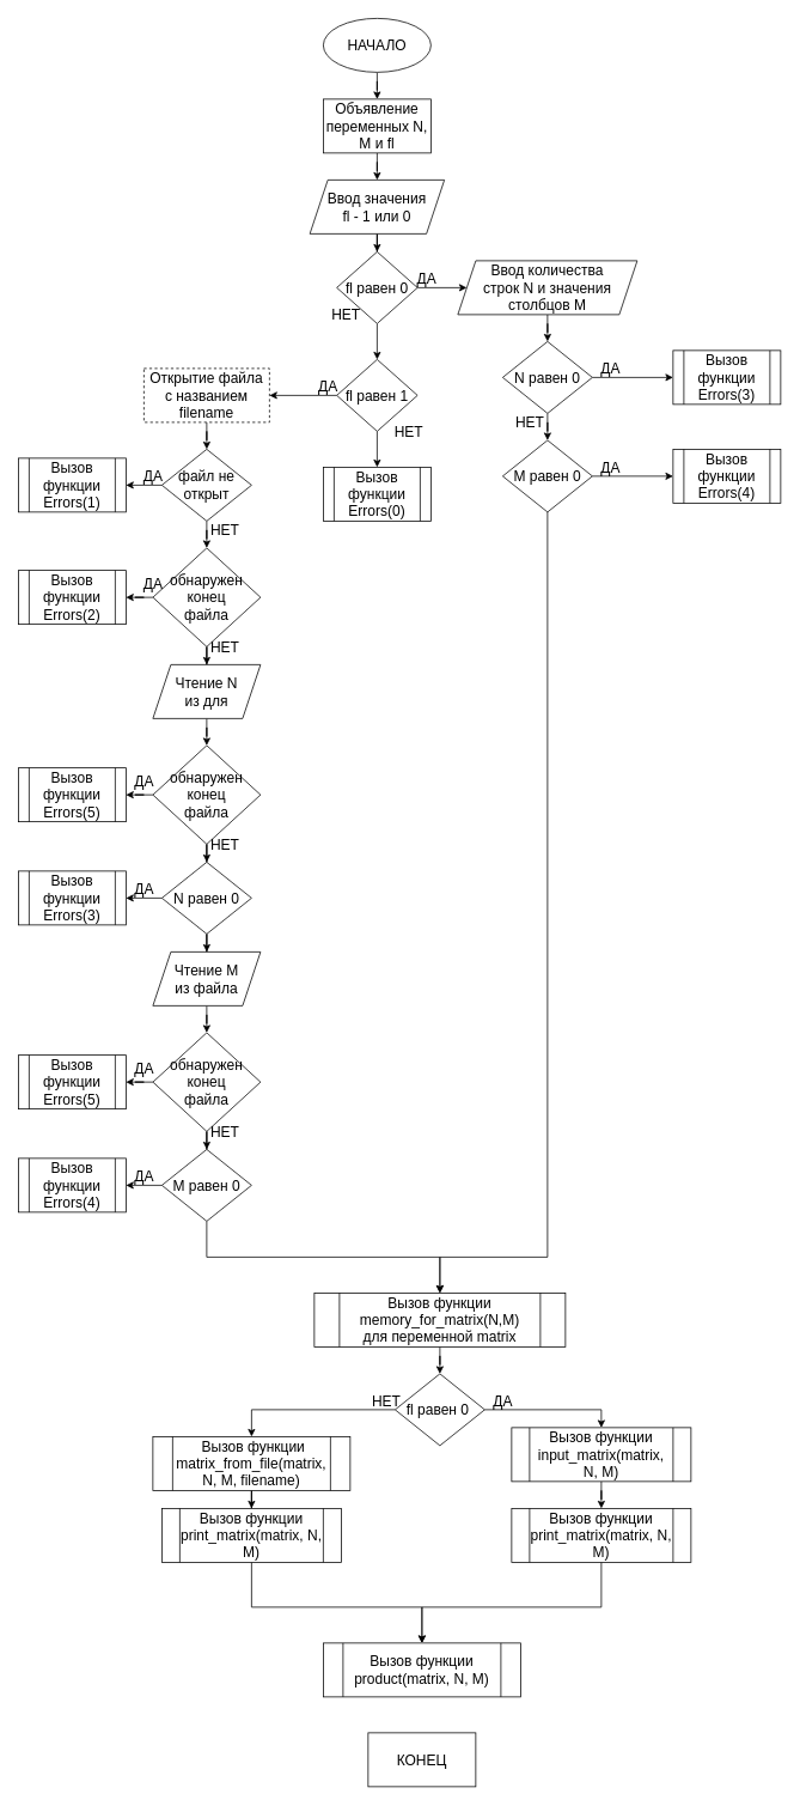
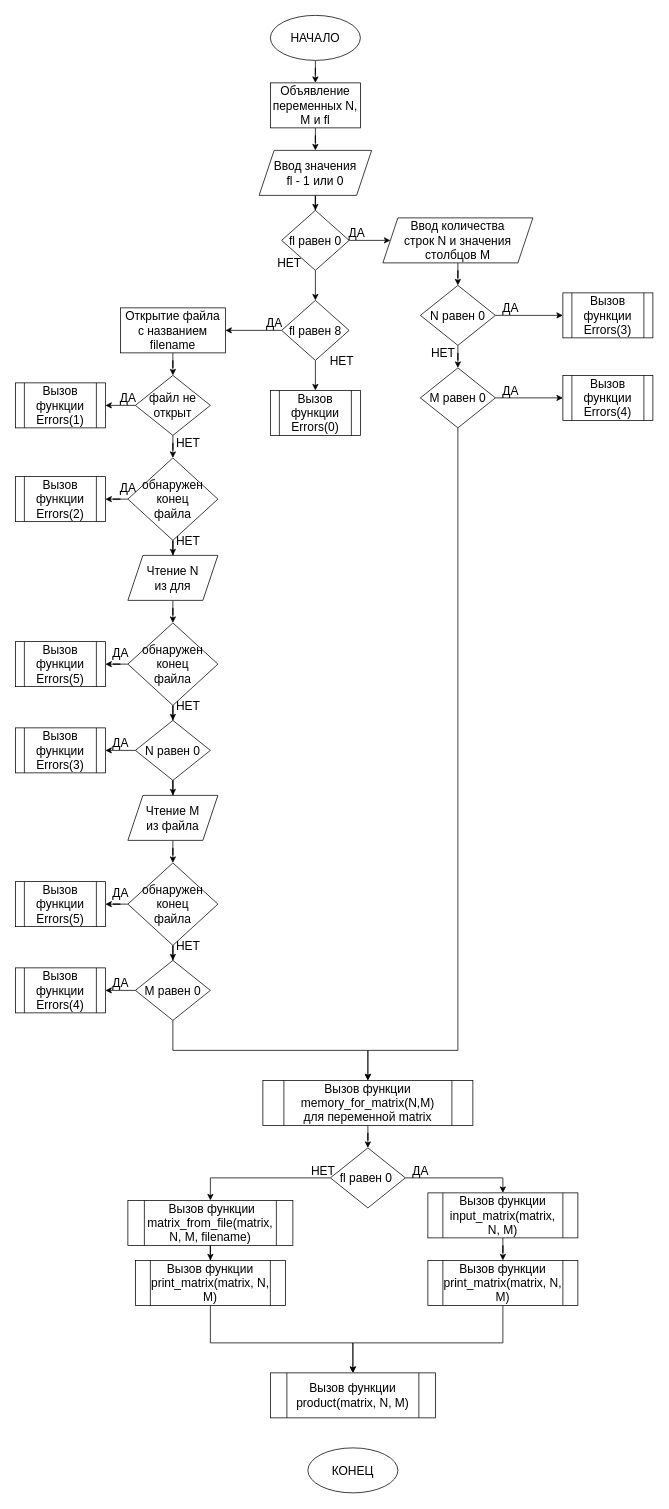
- <mxCell id="23" value="Открытие файла с названием filename" style="rounded=0;whiteSpace=wrap;html=1;fontSize=16;dashed=1;" vertex="1" parent="1"><mxGeometry x="160" y="410" width="140" height="60" as="geometry" /></mxCell>
+ <mxCell id="23" value="Открытие файла с названием filename" style="rounded=0;whiteSpace=wrap;html=1;fontSize=16;" vertex="1" parent="1"><mxGeometry x="160" y="410" width="140" height="60" as="geometry" /></mxCell>
- <mxCell id="36" value="fl равен 1" style="rhombus;whiteSpace=wrap;html=1;fontSize=16;" vertex="1" parent="1"><mxGeometry x="375" y="400" width="90" height="80" as="geometry" /></mxCell>
+ <mxCell id="36" value="fl равен 8" style="rhombus;whiteSpace=wrap;html=1;fontSize=16;" vertex="1" parent="1"><mxGeometry x="375" y="400" width="90" height="80" as="geometry" /></mxCell>
- <mxCell id="88" value="КОНЕЦ" style="whiteSpace=wrap;html=1;fontSize=16;rounded=0;" vertex="1" parent="1"><mxGeometry x="410" y="1930" width="120" height="60" as="geometry" /></mxCell>
+ <mxCell id="88" value="КОНЕЦ" style="ellipse;whiteSpace=wrap;html=1;fontSize=16;" vertex="1" parent="1"><mxGeometry x="410" y="1930" width="120" height="60" as="geometry" /></mxCell>
